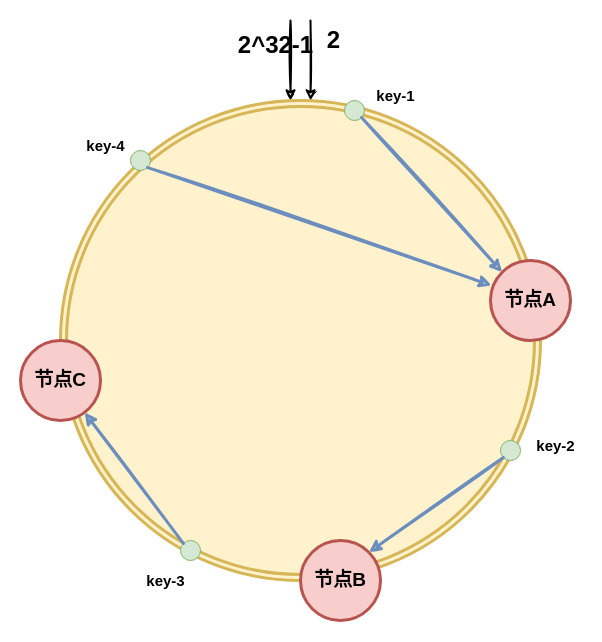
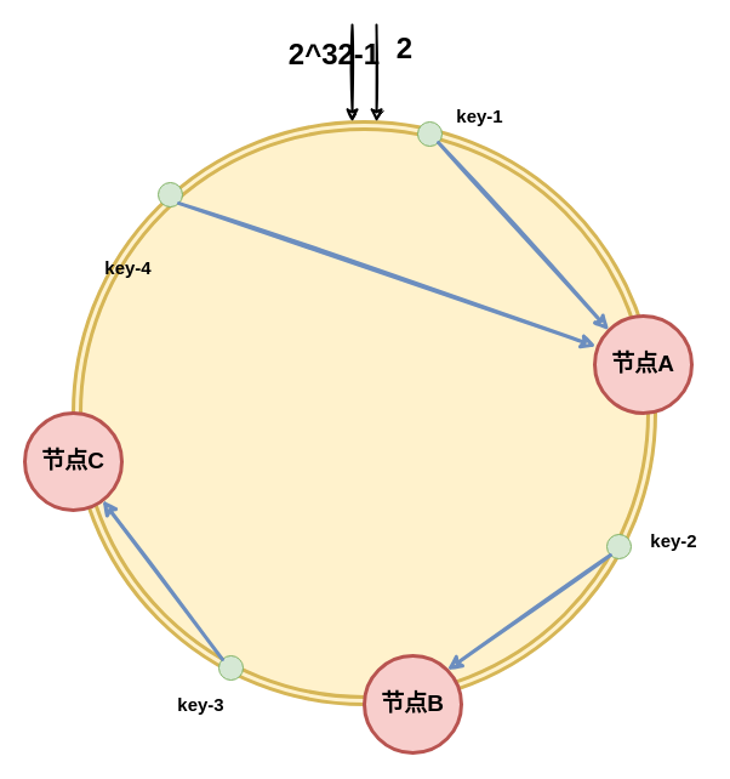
- <mxCell id="18" value="key-4" style="text;strokeColor=none;fillColor=none;html=1;fontSize=15;fontStyle=1;verticalAlign=middle;align=center;sketch=0;strokeWidth=3;" vertex="1" parent="1"><mxGeometry x="80" y="130" width="50" height="30" as="geometry" /></mxCell>
+ <mxCell id="18" value="key-4" style="text;strokeColor=none;fillColor=none;html=1;fontSize=15;fontStyle=1;verticalAlign=middle;align=center;sketch=0;strokeWidth=3;" vertex="1" parent="1"><mxGeometry x="80" y="205" width="50" height="30" as="geometry" /></mxCell>
